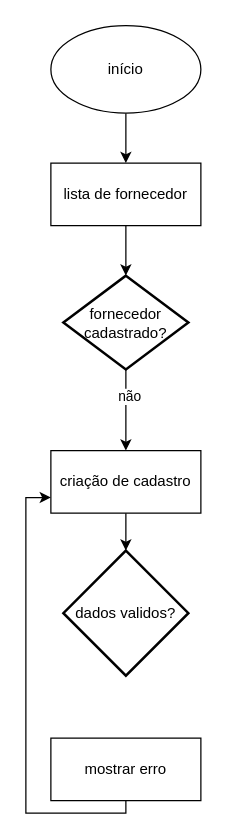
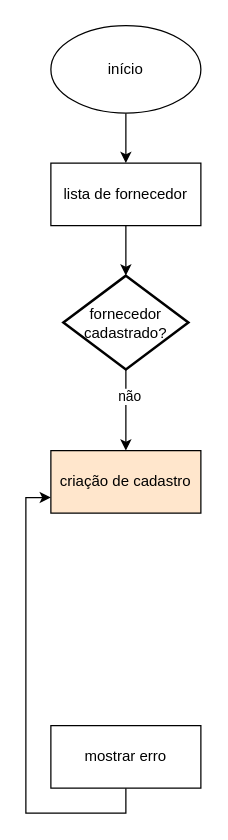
- <mxCell id="10" value="criação de cadastro" style="rounded=0;whiteSpace=wrap;html=1;" vertex="1" parent="1"><mxGeometry x="40" y="360" width="120" height="50" as="geometry" /></mxCell>
+ <mxCell id="10" value="criação de cadastro" style="rounded=0;whiteSpace=wrap;html=1;fillColor=#ffe6cc;" vertex="1" parent="1"><mxGeometry x="40" y="360" width="120" height="50" as="geometry" /></mxCell>
- <mxCell id="9" value="" style="edgeStyle=orthogonalEdgeStyle;rounded=0;orthogonalLoop=1;jettySize=auto;html=1;" edge="1" parent="1" source="10" target="11"><mxGeometry relative="1" as="geometry" /></mxCell>
- <mxCell id="11" value="dados validos?" style="strokeWidth=2;html=1;shape=mxgraph.flowchart.decision;whiteSpace=wrap;" vertex="1" parent="1"><mxGeometry x="50" y="440" width="100" height="100" as="geometry" /></mxCell>
- <mxCell id="13" value="mostrar erro" style="rounded=0;whiteSpace=wrap;html=1;" vertex="1" parent="1"><mxGeometry x="40" y="590" width="120" height="50" as="geometry" /></mxCell>
+ <mxCell id="13" value="mostrar erro" style="rounded=0;whiteSpace=wrap;html=1;" vertex="1" parent="1"><mxGeometry x="40" y="580" width="120" height="50" as="geometry" /></mxCell>
